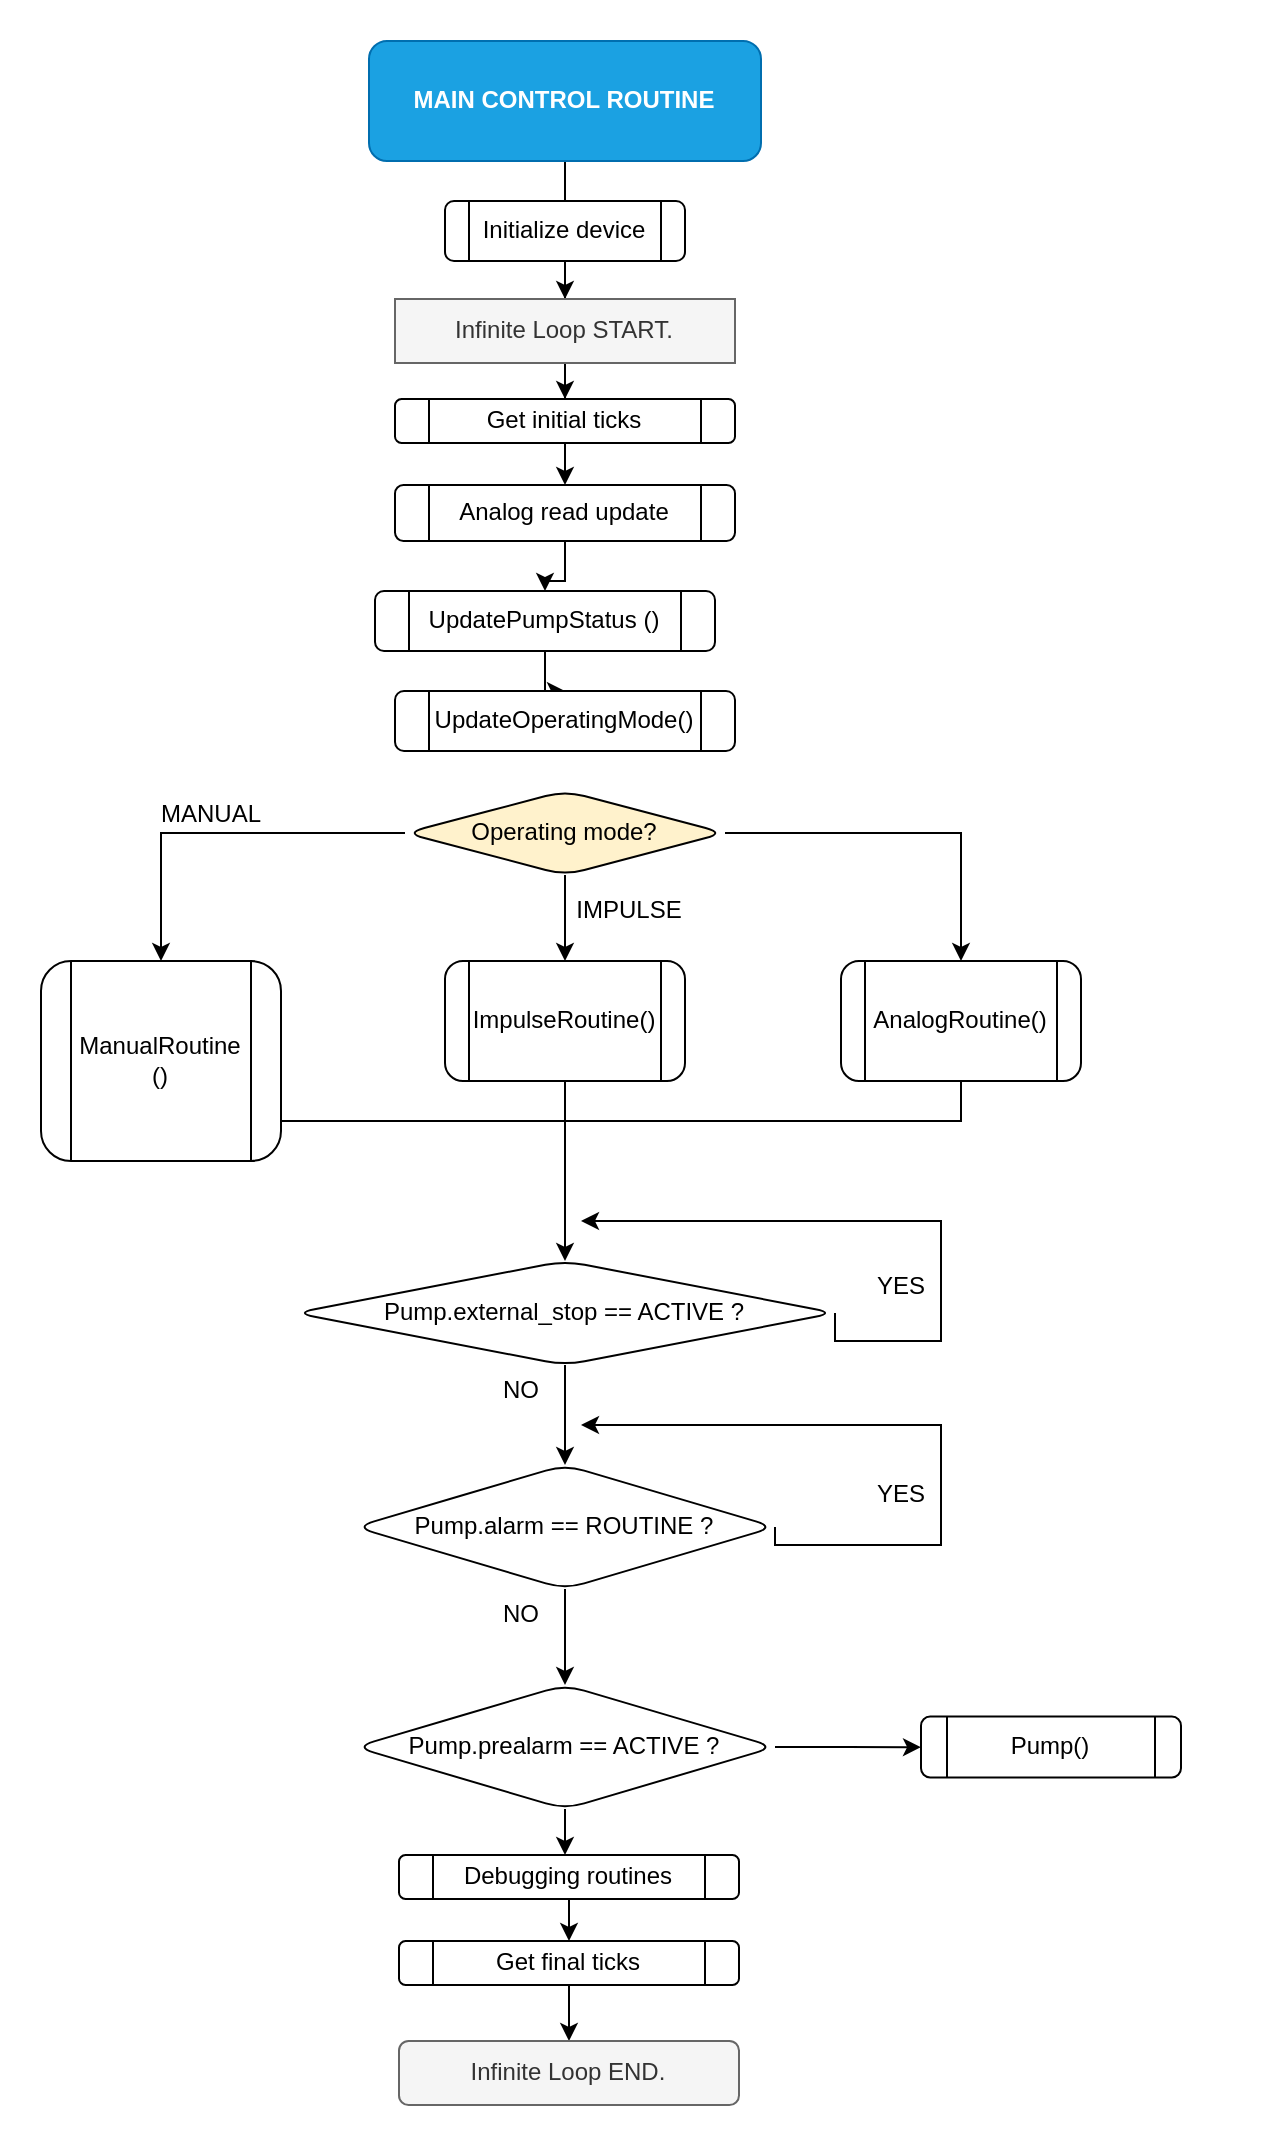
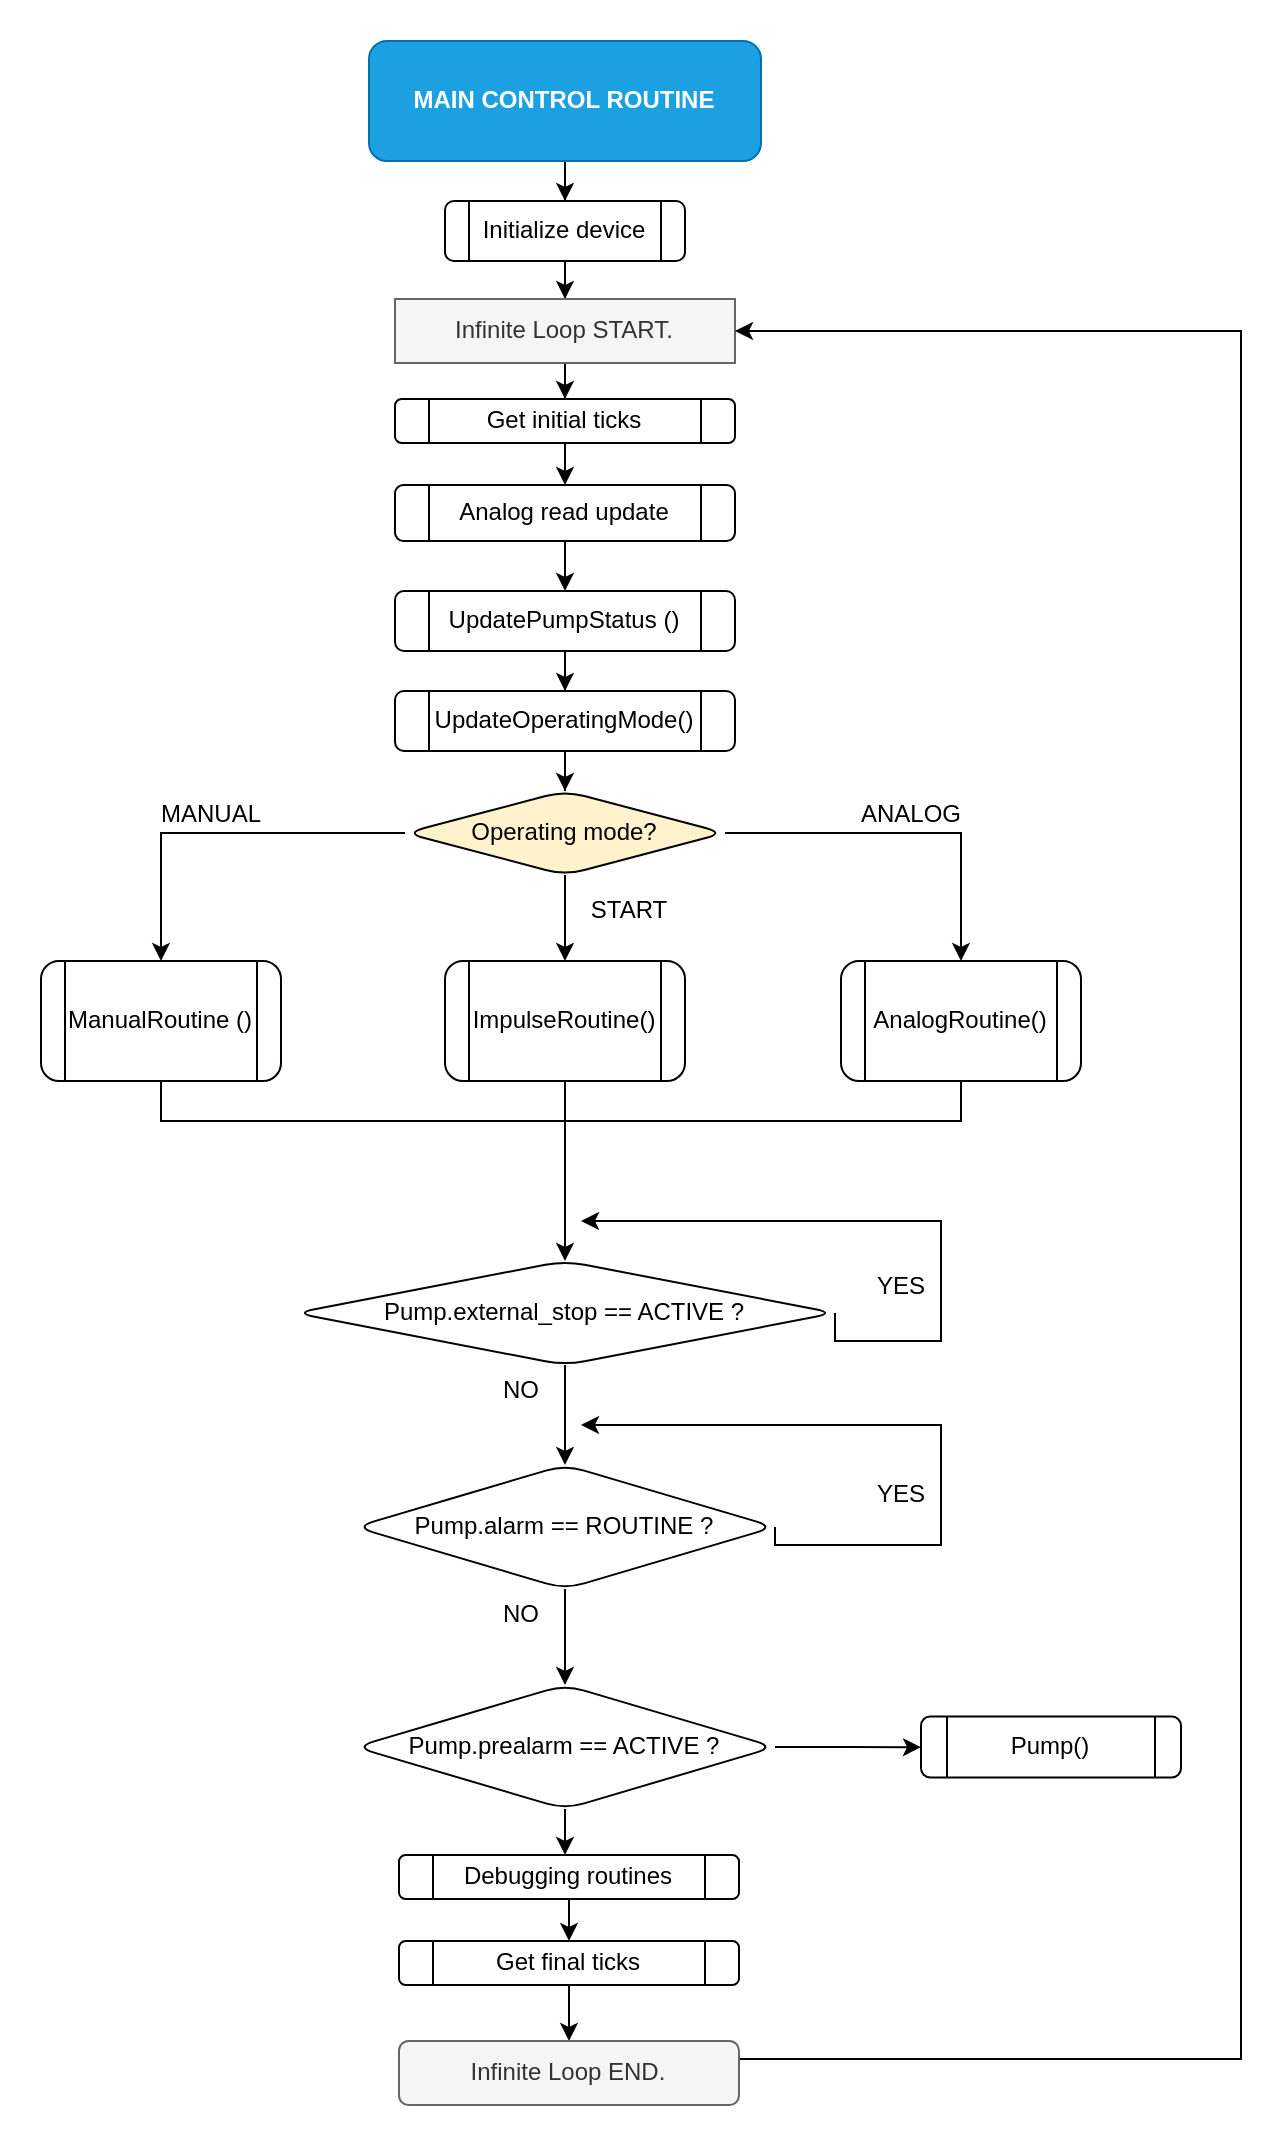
- <mxCell id="2" value="" style="edgeStyle=orthogonalEdgeStyle;rounded=0;orthogonalLoop=1;jettySize=auto;html=1;endArrow=none;" parent="1" source="3" target="5" edge="1"><mxGeometry relative="1" as="geometry" /></mxCell>
+ <mxCell id="2" value="" style="edgeStyle=orthogonalEdgeStyle;rounded=0;orthogonalLoop=1;jettySize=auto;html=1;" parent="1" source="3" target="5" edge="1"><mxGeometry relative="1" as="geometry" /></mxCell>
- <mxCell id="13" value="UpdatePumpStatus ()" style="shape=process;whiteSpace=wrap;html=1;backgroundOutline=1;rounded=1;" parent="1" vertex="1"><mxGeometry x="187" y="295" width="170" height="30" as="geometry" /></mxCell>
+ <mxCell id="13" value="UpdatePumpStatus ()" style="shape=process;whiteSpace=wrap;html=1;backgroundOutline=1;rounded=1;" parent="1" vertex="1"><mxGeometry x="197" y="295" width="170" height="30" as="geometry" /></mxCell>
+ <mxCell id="14" value="" style="edgeStyle=orthogonalEdgeStyle;rounded=0;orthogonalLoop=1;jettySize=auto;html=1;" parent="1" source="15" target="19" edge="1"><mxGeometry relative="1" as="geometry" /></mxCell>
+ <mxCell id="27" value="ANALOG" style="text;html=1;align=center;verticalAlign=middle;resizable=0;points=[];autosize=1;strokeColor=none;fillColor=none;" parent="1" vertex="1"><mxGeometry x="420" y="392" width="70" height="30" as="geometry" /></mxCell>
- <mxCell id="28" value="IMPULSE" style="text;html=1;align=center;verticalAlign=middle;resizable=0;points=[];autosize=1;strokeColor=none;fillColor=none;" parent="1" vertex="1"><mxGeometry x="274" y="440" width="80" height="30" as="geometry" /></mxCell>
+ <mxCell id="28" value="START" style="text;html=1;align=center;verticalAlign=middle;resizable=0;points=[];autosize=1;strokeColor=none;fillColor=none;" parent="1" vertex="1"><mxGeometry x="274" y="440" width="80" height="30" as="geometry" /></mxCell>
- <mxCell id="21" value="ManualRoutine ()" style="shape=process;whiteSpace=wrap;html=1;backgroundOutline=1;rounded=1;" parent="1" vertex="1"><mxGeometry x="20" y="480" width="120" height="100" as="geometry" /></mxCell>
+ <mxCell id="21" value="ManualRoutine ()" style="shape=process;whiteSpace=wrap;html=1;backgroundOutline=1;rounded=1;" parent="1" vertex="1"><mxGeometry x="20" y="480" width="120" height="60" as="geometry" /></mxCell>
+ <mxCell id="45" style="edgeStyle=orthogonalEdgeStyle;rounded=0;orthogonalLoop=1;jettySize=auto;html=1;exitX=0.5;exitY=1;exitDx=0;exitDy=0;entryX=1;entryY=0.5;entryDx=0;entryDy=0;" parent="1" source="46" target="7" edge="1"><mxGeometry relative="1" as="geometry"><Array as="points"><mxPoint x="282" y="1029" /><mxPoint x="620" y="1029" /><mxPoint x="620" y="165" /></Array></mxGeometry></mxCell>
